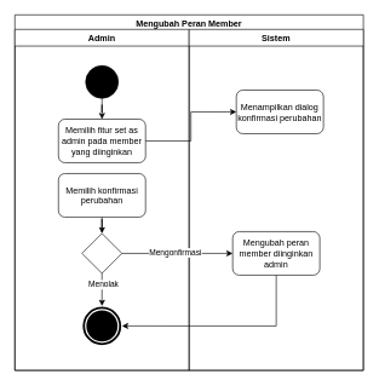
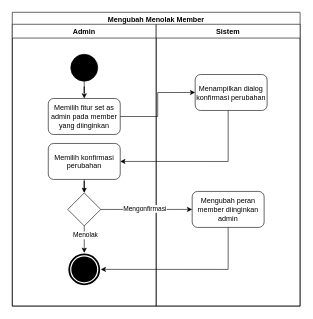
- <mxCell id="2" value="Mengubah Peran Member" style="swimlane;fillColor=none;" parent="1" vertex="1"><mxGeometry x="20" y="20" width="480" height="490" as="geometry" /></mxCell>
+ <mxCell id="2" value="Mengubah Menolak Member" style="swimlane;fillColor=none;" parent="1" vertex="1"><mxGeometry x="20" y="20" width="480" height="490" as="geometry" /></mxCell>
+ <mxCell id="19" style="edgeStyle=orthogonalEdgeStyle;rounded=0;orthogonalLoop=1;jettySize=auto;html=1;entryX=1;entryY=0.5;entryDx=0;entryDy=0;" parent="2" source="9" target="7" edge="1"><mxGeometry relative="1" as="geometry"><Array as="points"><mxPoint x="360" y="248.75" /></Array></mxGeometry></mxCell>
